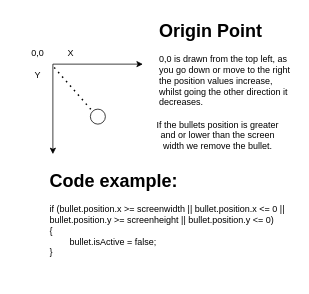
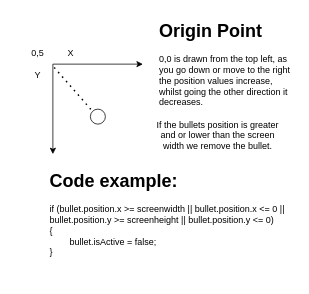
- <mxCell id="6" value="0,0" style="text;html=1;align=center;verticalAlign=middle;whiteSpace=wrap;rounded=0;" vertex="1" parent="1"><mxGeometry x="20" y="55" width="60" height="30" as="geometry" /></mxCell>
+ <mxCell id="6" value="0,5" style="text;html=1;align=center;verticalAlign=middle;whiteSpace=wrap;rounded=0;" vertex="1" parent="1"><mxGeometry x="20" y="55" width="60" height="30" as="geometry" /></mxCell>
